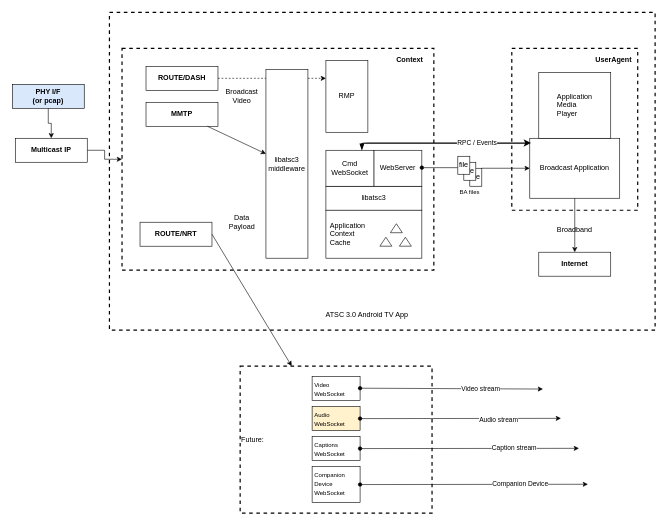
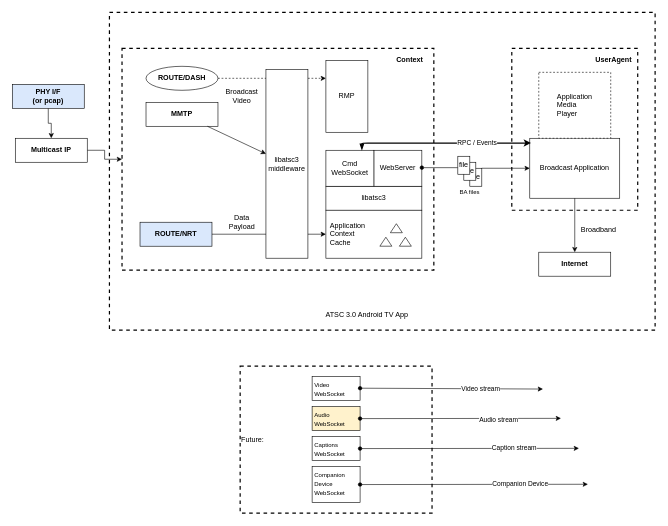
- <mxCell id="15" value="&lt;b&gt;ROUTE/DASH&lt;/b&gt;" style="rounded=0;whiteSpace=wrap;html=1;align=center;" parent="1" vertex="1"><mxGeometry x="243" y="110" width="120" height="40" as="geometry" /></mxCell>
+ <mxCell id="15" value="&lt;b&gt;ROUTE/DASH&lt;/b&gt;" style="ellipse;whiteSpace=wrap;html=1;align=center;" parent="1" vertex="1"><mxGeometry x="243" y="110" width="120" height="40" as="geometry" /></mxCell>
- <mxCell id="20" value="&lt;div style=&quot;text-align: left&quot;&gt;&lt;span&gt;Application&lt;/span&gt;&lt;/div&gt;&lt;div style=&quot;text-align: left&quot;&gt;&lt;span&gt;Media&lt;/span&gt;&lt;/div&gt;&lt;div style=&quot;text-align: left&quot;&gt;&lt;span&gt;Player&lt;/span&gt;&lt;/div&gt;" style="rounded=0;whiteSpace=wrap;html=1;fillColor=#ffffff;align=center;" parent="1" vertex="1"><mxGeometry x="898" y="120" width="120" height="110" as="geometry" /></mxCell>
+ <mxCell id="20" value="&lt;div style=&quot;text-align: left&quot;&gt;&lt;span&gt;Application&lt;/span&gt;&lt;/div&gt;&lt;div style=&quot;text-align: left&quot;&gt;&lt;span&gt;Media&lt;/span&gt;&lt;/div&gt;&lt;div style=&quot;text-align: left&quot;&gt;&lt;span&gt;Player&lt;/span&gt;&lt;/div&gt;" style="rounded=0;whiteSpace=wrap;html=1;fillColor=#ffffff;align=center;dashed=1;" parent="1" vertex="1"><mxGeometry x="898" y="120" width="120" height="110" as="geometry" /></mxCell>
- <mxCell id="32" value="Broadband" style="text;html=1;strokeColor=none;fillColor=none;align=center;verticalAlign=middle;whiteSpace=wrap;rounded=0;dashed=1;" parent="1" vertex="1"><mxGeometry x="938" y="372.5" width="40" height="20" as="geometry" /></mxCell>
+ <mxCell id="32" value="Broadband" style="text;html=1;strokeColor=none;fillColor=none;align=center;verticalAlign=middle;whiteSpace=wrap;rounded=0;dashed=1;" parent="1" vertex="1"><mxGeometry x="978" y="372.5" width="40" height="20" as="geometry" /></mxCell>
- <mxCell id="42" value="&lt;b&gt;ROUTE/NRT&lt;/b&gt;" style="rounded=0;whiteSpace=wrap;html=1;align=center;" parent="1" vertex="1"><mxGeometry x="233" y="370" width="120" height="40" as="geometry" /></mxCell>
+ <mxCell id="42" value="&lt;b&gt;ROUTE/NRT&lt;/b&gt;" style="rounded=0;whiteSpace=wrap;html=1;align=center;fillColor=#dae8fc;" parent="1" vertex="1"><mxGeometry x="233" y="370" width="120" height="40" as="geometry" /></mxCell>
- <mxCell id="44" value="" style="endArrow=classic;html=1;exitX=1;exitY=0.5;exitDx=0;exitDy=0;" parent="1" source="42" target="3" edge="1"><mxGeometry width="50" height="50" relative="1" as="geometry"><mxPoint x="353" y="379.5" as="sourcePoint" /><mxPoint x="403" y="379.5" as="targetPoint" /></mxGeometry></mxCell>
+ <mxCell id="44" value="" style="endArrow=classic;html=1;exitX=1;exitY=0.5;exitDx=0;exitDy=0;" parent="1" source="42" target="12" edge="1"><mxGeometry width="50" height="50" relative="1" as="geometry"><mxPoint x="353" y="379.5" as="sourcePoint" /><mxPoint x="403" y="379.5" as="targetPoint" /></mxGeometry></mxCell>
